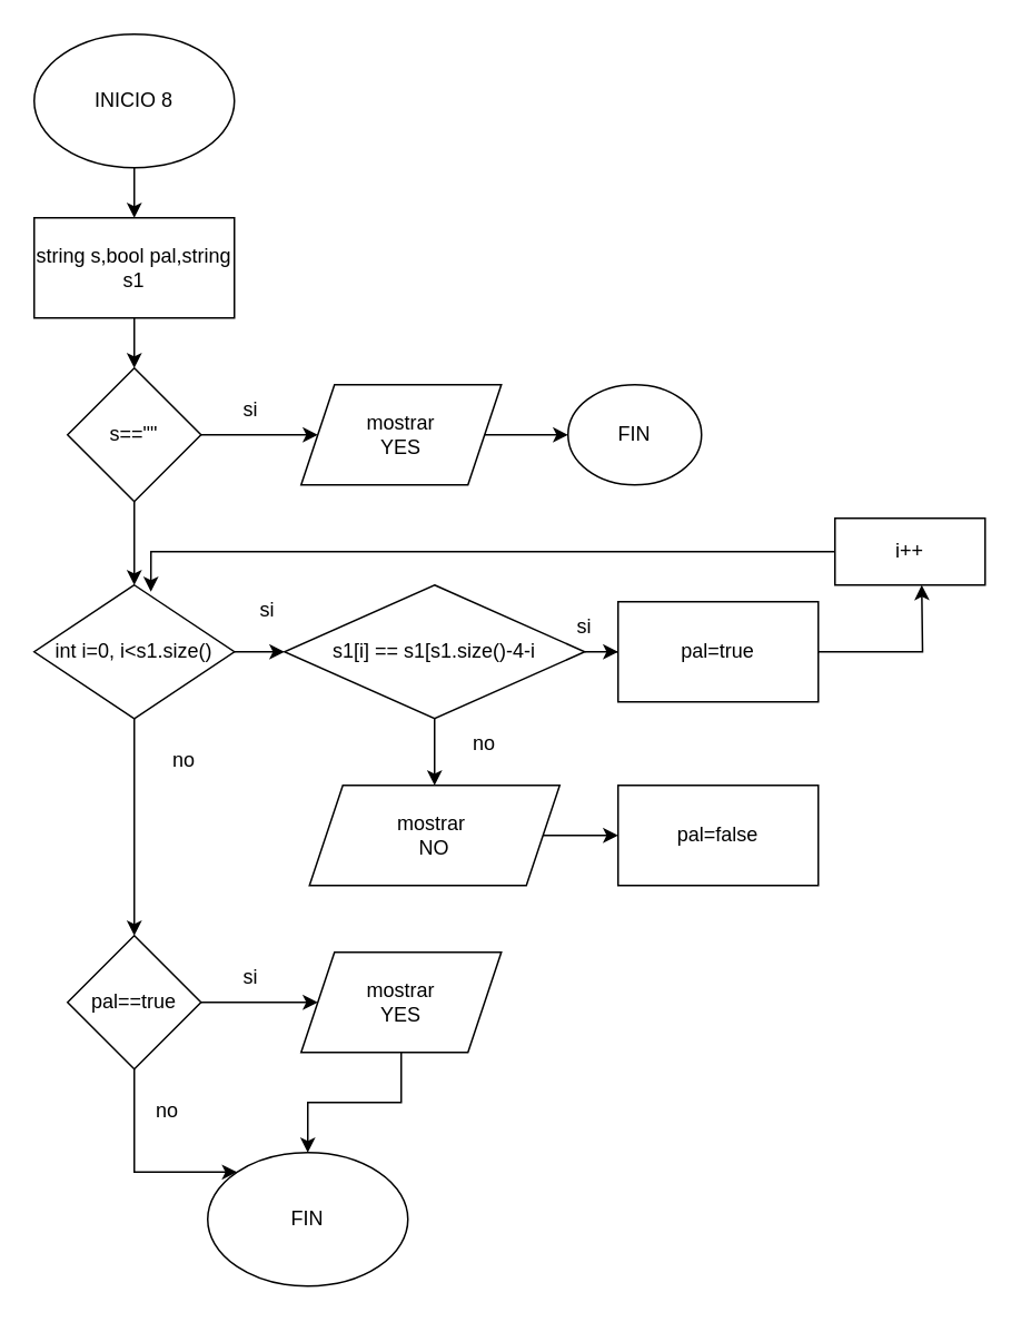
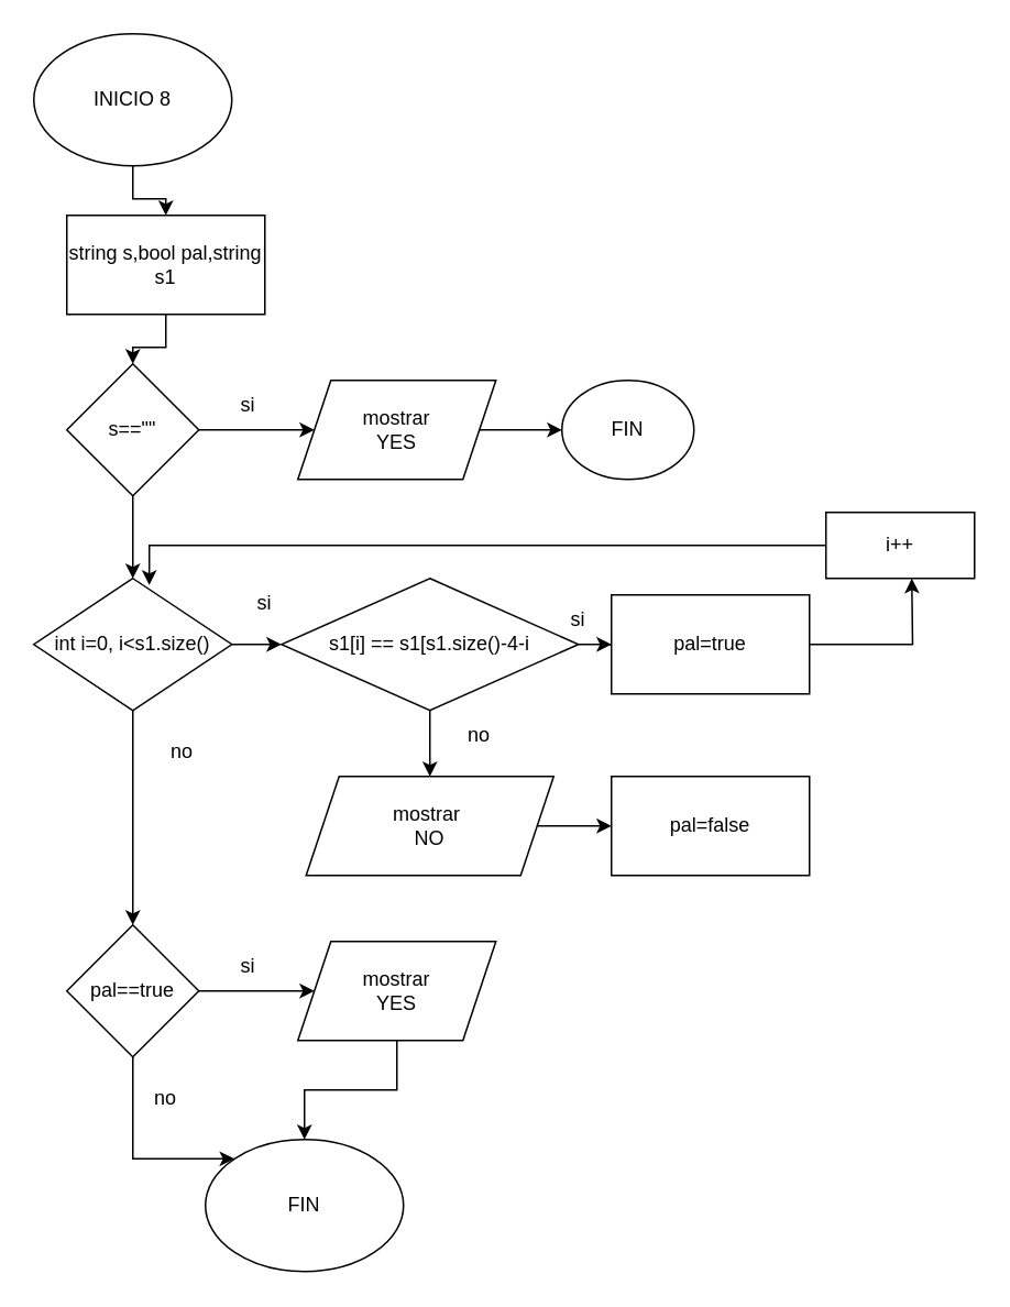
- <mxCell id="5" value="string s,bool pal,string s1" style="whiteSpace=wrap;html=1;" vertex="1" parent="1"><mxGeometry x="20" y="130" width="120" height="60" as="geometry" /></mxCell>
+ <mxCell id="5" value="string s,bool pal,string s1" style="whiteSpace=wrap;html=1;" vertex="1" parent="1"><mxGeometry x="40" y="130" width="120" height="60" as="geometry" /></mxCell>
